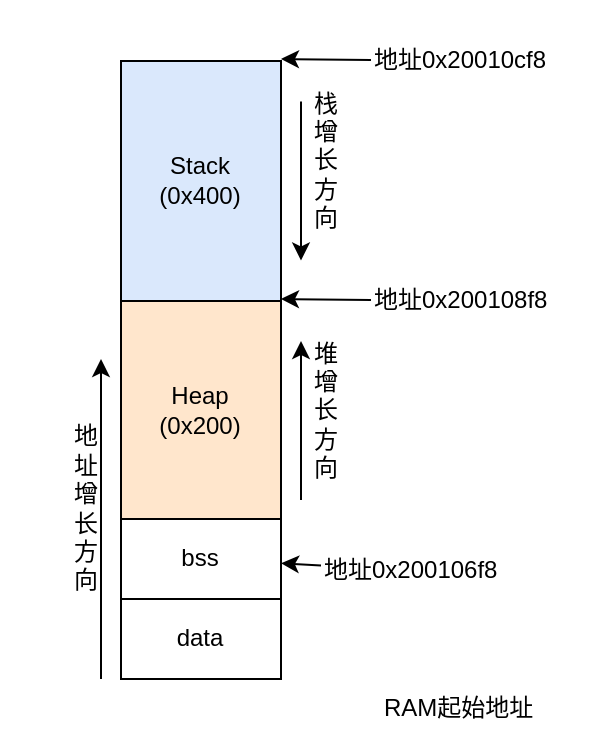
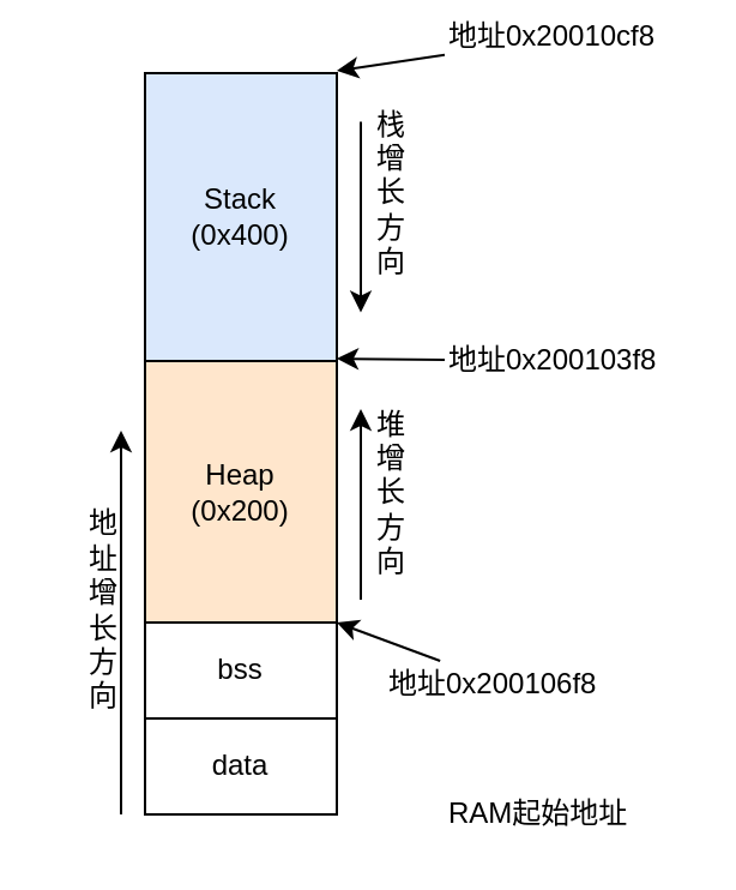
- <mxCell id="18" value="地址0x20010cf8" style="text;html=1;align=left;verticalAlign=middle;resizable=0;points=[];autosize=1;strokeColor=none;" vertex="1" parent="1"><mxGeometry x="185" y="20" width="100" height="20" as="geometry" /></mxCell>
+ <mxCell id="18" value="地址0x20010cf8" style="text;html=1;align=left;verticalAlign=middle;resizable=0;points=[];autosize=1;strokeColor=none;" vertex="1" parent="1"><mxGeometry x="185" y="5" width="100" height="20" as="geometry" /></mxCell>
- <mxCell id="16" value="地址0x200108f8" style="text;html=1;align=left;verticalAlign=middle;resizable=0;points=[];autosize=1;strokeColor=none;" vertex="1" parent="1"><mxGeometry x="185" y="140" width="100" height="20" as="geometry" /></mxCell>
+ <mxCell id="16" value="地址0x200103f8" style="text;html=1;align=left;verticalAlign=middle;resizable=0;points=[];autosize=1;strokeColor=none;" vertex="1" parent="1"><mxGeometry x="185" y="140" width="100" height="20" as="geometry" /></mxCell>
- <mxCell id="13" value="" style="edgeStyle=none;rounded=0;orthogonalLoop=1;jettySize=auto;html=1;" edge="1" parent="1" source="14" target="3"><mxGeometry relative="1" as="geometry" /></mxCell>
+ <mxCell id="13" value="" style="edgeStyle=none;rounded=0;orthogonalLoop=1;jettySize=auto;html=1;entryX=1;entryY=1;entryDx=0;entryDy=0;" edge="1" parent="1" source="14" target="4"><mxGeometry relative="1" as="geometry" /></mxCell>
- <mxCell id="7" value="RAM起始地址" style="text;html=1;align=left;verticalAlign=middle;resizable=0;points=[];autosize=1;strokeColor=none;" vertex="1" parent="1"><mxGeometry x="190" y="344" width="90" height="20" as="geometry" /></mxCell>
+ <mxCell id="7" value="RAM起始地址" style="text;html=1;align=left;verticalAlign=middle;resizable=0;points=[];autosize=1;strokeColor=none;" vertex="1" parent="1"><mxGeometry x="185" y="329" width="90" height="20" as="geometry" /></mxCell>
